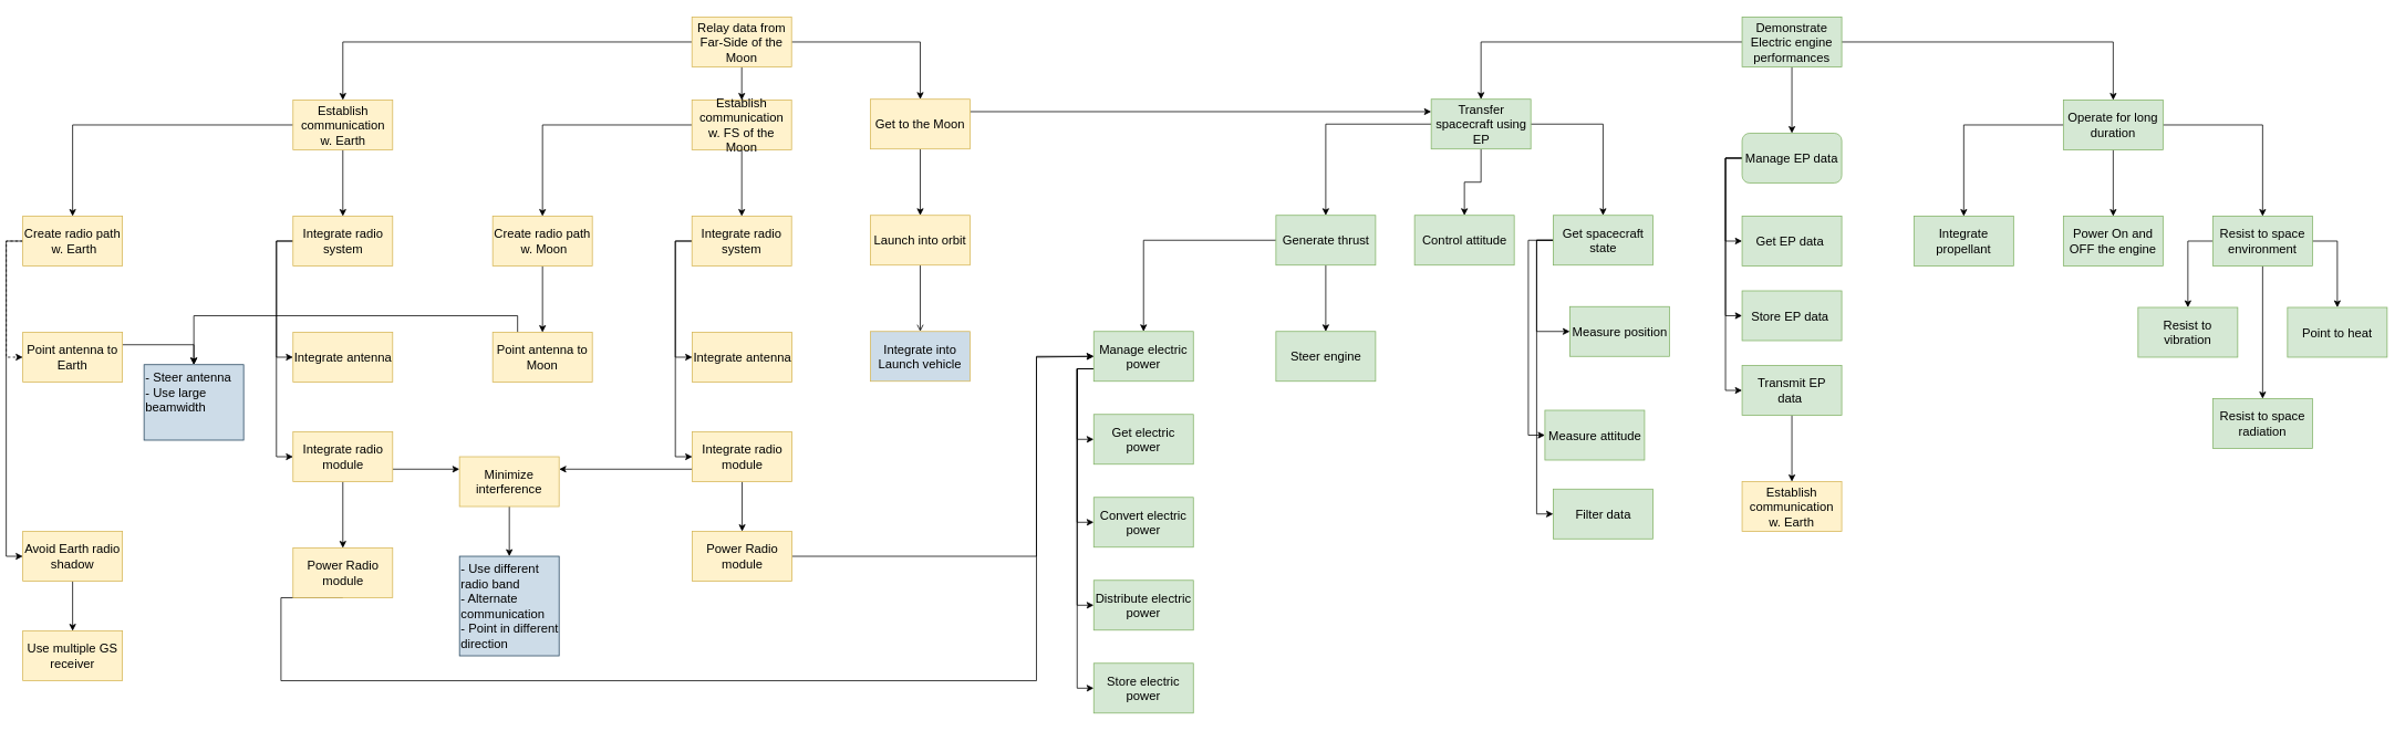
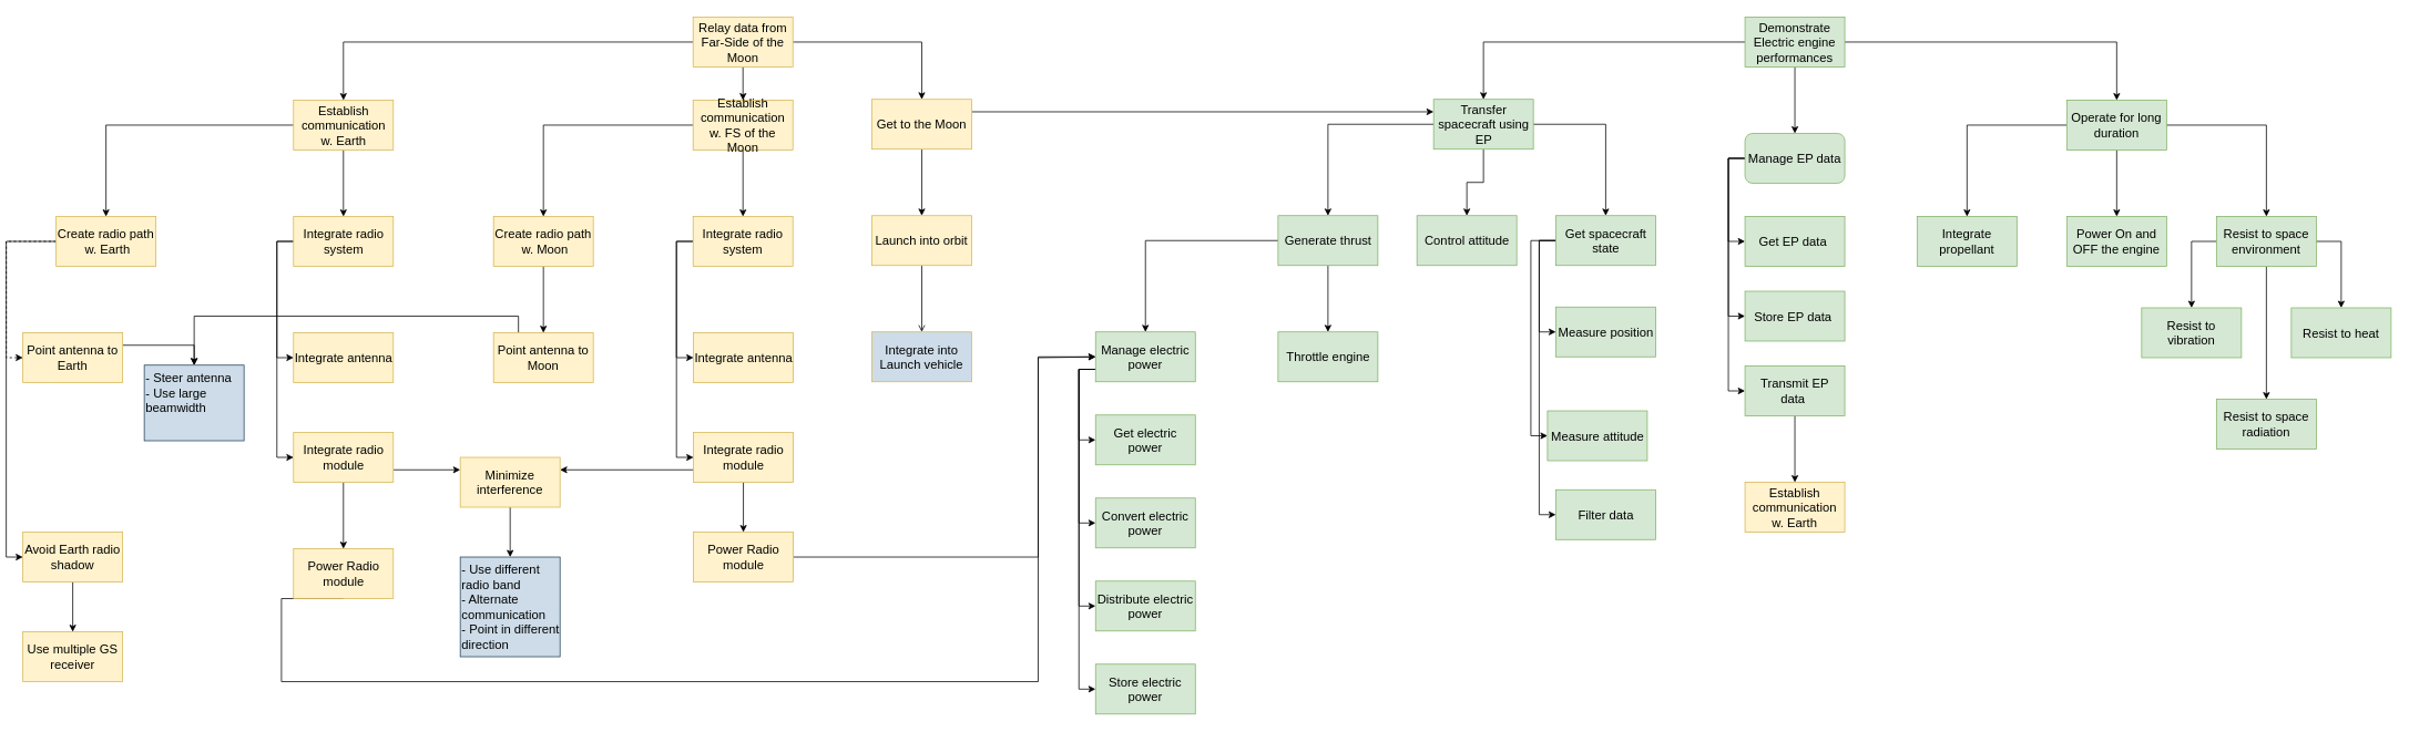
- <mxCell id="53" value="Create radio path&lt;br style=&quot;font-size: 15px;&quot;&gt;&amp;nbsp;w. Earth" style="rounded=0;whiteSpace=wrap;html=1;fillColor=#fff2cc;strokeColor=#d6b656;fontSize=15;" vertex="1" parent="1"><mxGeometry x="20" y="260" width="120" height="60" as="geometry" /></mxCell>
+ <mxCell id="53" value="Create radio path&lt;br style=&quot;font-size: 15px;&quot;&gt;&amp;nbsp;w. Earth" style="rounded=0;whiteSpace=wrap;html=1;fillColor=#fff2cc;strokeColor=#d6b656;fontSize=15;" vertex="1" parent="1"><mxGeometry x="60" y="260" width="120" height="60" as="geometry" /></mxCell>
- <mxCell id="90" value="Measure position" style="rounded=0;whiteSpace=wrap;html=1;fillColor=#d5e8d4;strokeColor=#82b366;fontSize=15;" vertex="1" parent="1"><mxGeometry x="1883.5" y="369" width="120" height="60" as="geometry" /></mxCell>
+ <mxCell id="90" value="Measure position" style="rounded=0;whiteSpace=wrap;html=1;fillColor=#d5e8d4;strokeColor=#82b366;fontSize=15;" vertex="1" parent="1"><mxGeometry x="1863.5" y="369" width="120" height="60" as="geometry" /></mxCell>
- <mxCell id="23" value="Point to heat" style="rounded=0;whiteSpace=wrap;html=1;fillColor=#d5e8d4;strokeColor=#82b366;fontSize=15;" vertex="1" parent="1"><mxGeometry x="2748" y="370" width="120" height="60" as="geometry" /></mxCell>
+ <mxCell id="23" value="Resist to heat" style="rounded=0;whiteSpace=wrap;html=1;fillColor=#d5e8d4;strokeColor=#82b366;fontSize=15;" vertex="1" parent="1"><mxGeometry x="2748" y="370" width="120" height="60" as="geometry" /></mxCell>
- <mxCell id="43" value="Steer engine" style="rounded=0;whiteSpace=wrap;html=1;fillColor=#d5e8d4;strokeColor=#82b366;fontSize=15;" vertex="1" parent="1"><mxGeometry x="1529.5" y="399" width="120" height="60" as="geometry" /></mxCell>
+ <mxCell id="43" value="Throttle engine" style="rounded=0;whiteSpace=wrap;html=1;fillColor=#d5e8d4;strokeColor=#82b366;fontSize=15;" vertex="1" parent="1"><mxGeometry x="1529.5" y="399" width="120" height="60" as="geometry" /></mxCell>
